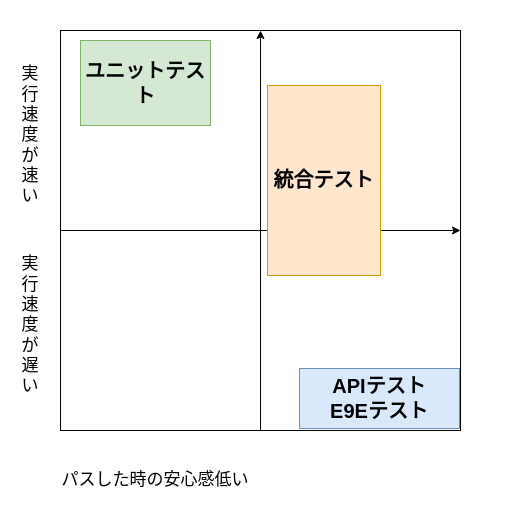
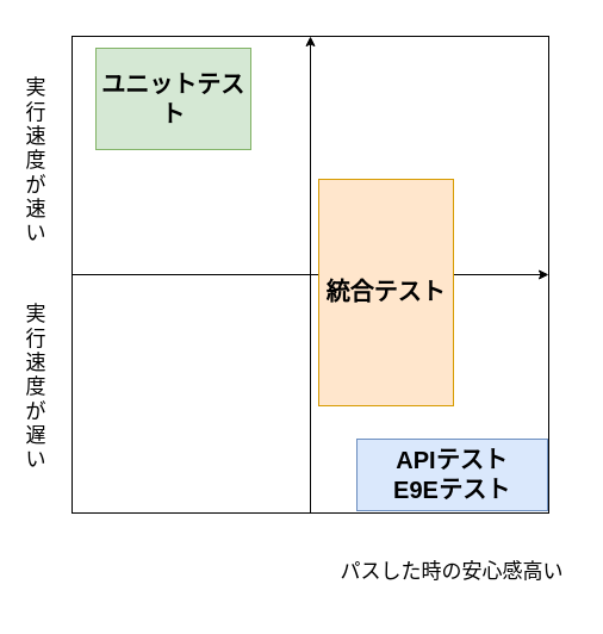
- <mxCell id="8" value="&lt;span style=&quot;font-size: 20px;&quot;&gt;&lt;b&gt;統合テスト&lt;br&gt;&lt;/b&gt;&lt;/span&gt;" style="text;html=1;strokeColor=#d79b00;fillColor=#ffe6cc;align=center;verticalAlign=middle;whiteSpace=wrap;rounded=0;fontSize=17;" parent="1" vertex="1"><mxGeometry x="267" y="85" width="113" height="190" as="geometry" /></mxCell>
+ <mxCell id="8" value="&lt;span style=&quot;font-size: 20px;&quot;&gt;&lt;b&gt;統合テスト&lt;br&gt;&lt;/b&gt;&lt;/span&gt;" style="text;html=1;strokeColor=#d79b00;fillColor=#ffe6cc;align=center;verticalAlign=middle;whiteSpace=wrap;rounded=0;fontSize=17;" parent="1" vertex="1"><mxGeometry x="267" y="150" width="113" height="190" as="geometry" /></mxCell>
- <mxCell id="7" value="パスした時の安心感低い" style="text;html=1;strokeColor=none;fillColor=none;align=center;verticalAlign=middle;whiteSpace=wrap;rounded=0;fontSize=17;" parent="1" vertex="1"><mxGeometry x="50" y="450" width="210" height="60" as="geometry" /></mxCell>
+ <mxCell id="5" value="パスした時の安心感高い" style="text;html=1;strokeColor=none;fillColor=none;align=center;verticalAlign=middle;whiteSpace=wrap;rounded=0;fontSize=17;" parent="1" vertex="1"><mxGeometry x="274" y="450" width="210" height="60" as="geometry" /></mxCell>
